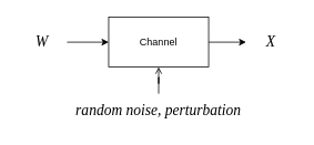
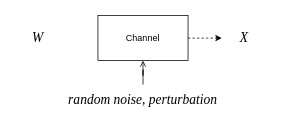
- <mxCell id="4" value="" style="edgeStyle=orthogonalEdgeStyle;rounded=0;orthogonalLoop=1;jettySize=auto;html=1;" parent="1" source="5" target="3" edge="1"><mxGeometry relative="1" as="geometry" /></mxCell>
- <mxCell id="2" value="" style="edgeStyle=orthogonalEdgeStyle;rounded=0;orthogonalLoop=1;jettySize=auto;html=1;fontFamily=Times New Roman;fontSize=18;" parent="1" source="3" target="6" edge="1"><mxGeometry relative="1" as="geometry" /></mxCell>
+ <mxCell id="2" value="" style="edgeStyle=orthogonalEdgeStyle;rounded=0;orthogonalLoop=1;jettySize=auto;html=1;fontFamily=Times New Roman;fontSize=18;dashed=1;" parent="1" source="3" target="6" edge="1"><mxGeometry relative="1" as="geometry" /></mxCell>
